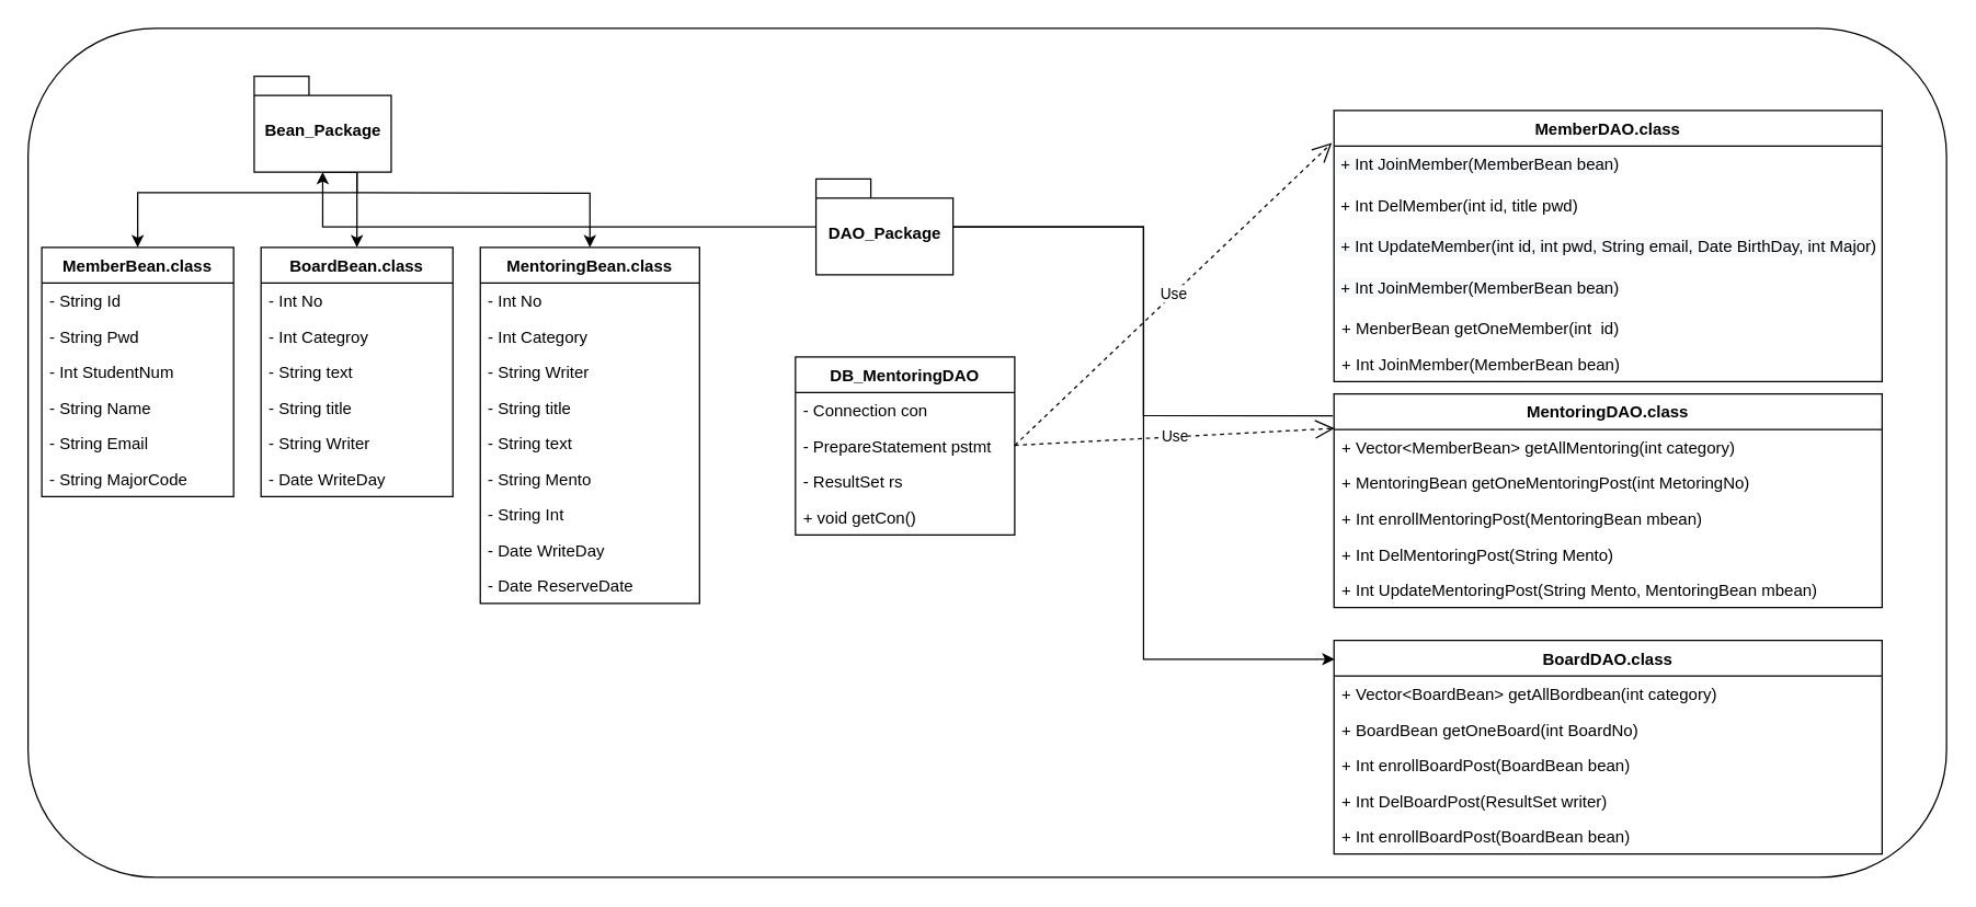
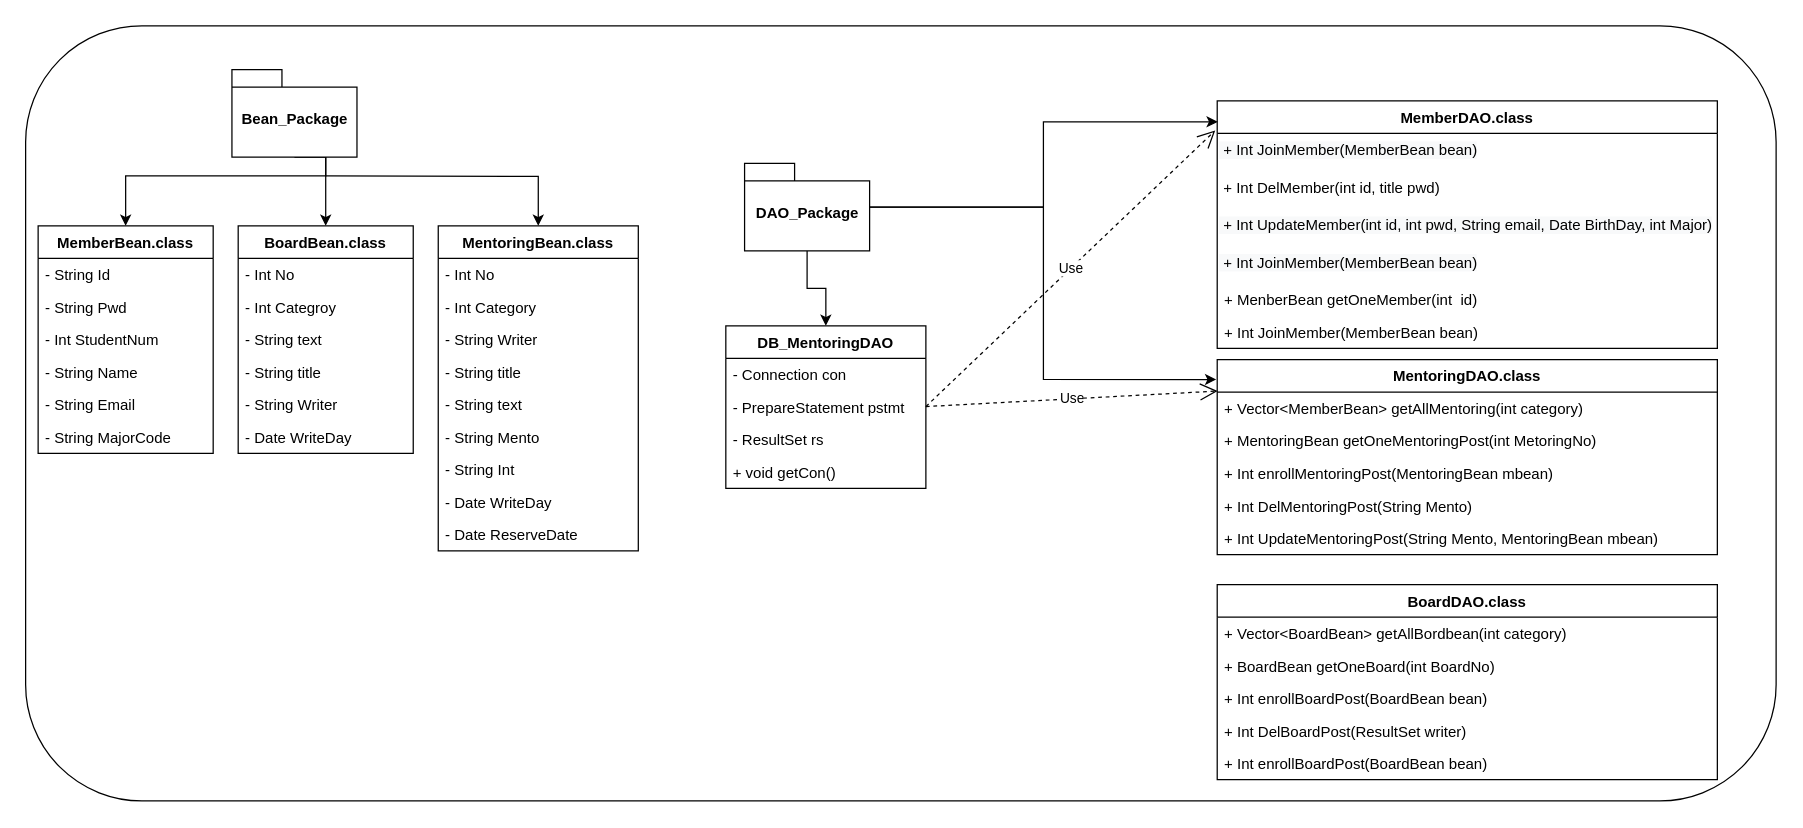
+ <mxCell id="51" style="edgeStyle=orthogonalEdgeStyle;rounded=0;orthogonalLoop=1;jettySize=auto;html=1;entryX=0.001;entryY=0.085;entryDx=0;entryDy=0;entryPerimeter=0;" parent="1" source="54" target="26" edge="1"><mxGeometry relative="1" as="geometry" /></mxCell>
- <mxCell id="50" style="edgeStyle=orthogonalEdgeStyle;rounded=0;orthogonalLoop=1;jettySize=auto;html=1;" parent="1" source="54" target="49" edge="1"><mxGeometry relative="1" as="geometry" /></mxCell>
+ <mxCell id="50" style="edgeStyle=orthogonalEdgeStyle;rounded=0;orthogonalLoop=1;jettySize=auto;html=1;" parent="1" source="54" target="55" edge="1"><mxGeometry relative="1" as="geometry" /></mxCell>
- <mxCell id="53" style="edgeStyle=orthogonalEdgeStyle;rounded=0;orthogonalLoop=1;jettySize=auto;html=1;entryX=-0.002;entryY=0.102;entryDx=0;entryDy=0;entryPerimeter=0;endArrow=none;" parent="1" source="54" target="33" edge="1"><mxGeometry relative="1" as="geometry" /></mxCell>
+ <mxCell id="53" style="edgeStyle=orthogonalEdgeStyle;rounded=0;orthogonalLoop=1;jettySize=auto;html=1;entryX=-0.002;entryY=0.102;entryDx=0;entryDy=0;entryPerimeter=0;" parent="1" source="54" target="33" edge="1"><mxGeometry relative="1" as="geometry" /></mxCell>
- <mxCell id="52" style="edgeStyle=orthogonalEdgeStyle;rounded=0;orthogonalLoop=1;jettySize=auto;html=1;entryX=0.001;entryY=0.088;entryDx=0;entryDy=0;entryPerimeter=0;" parent="1" source="54" target="20" edge="1"><mxGeometry relative="1" as="geometry" /></mxCell>
